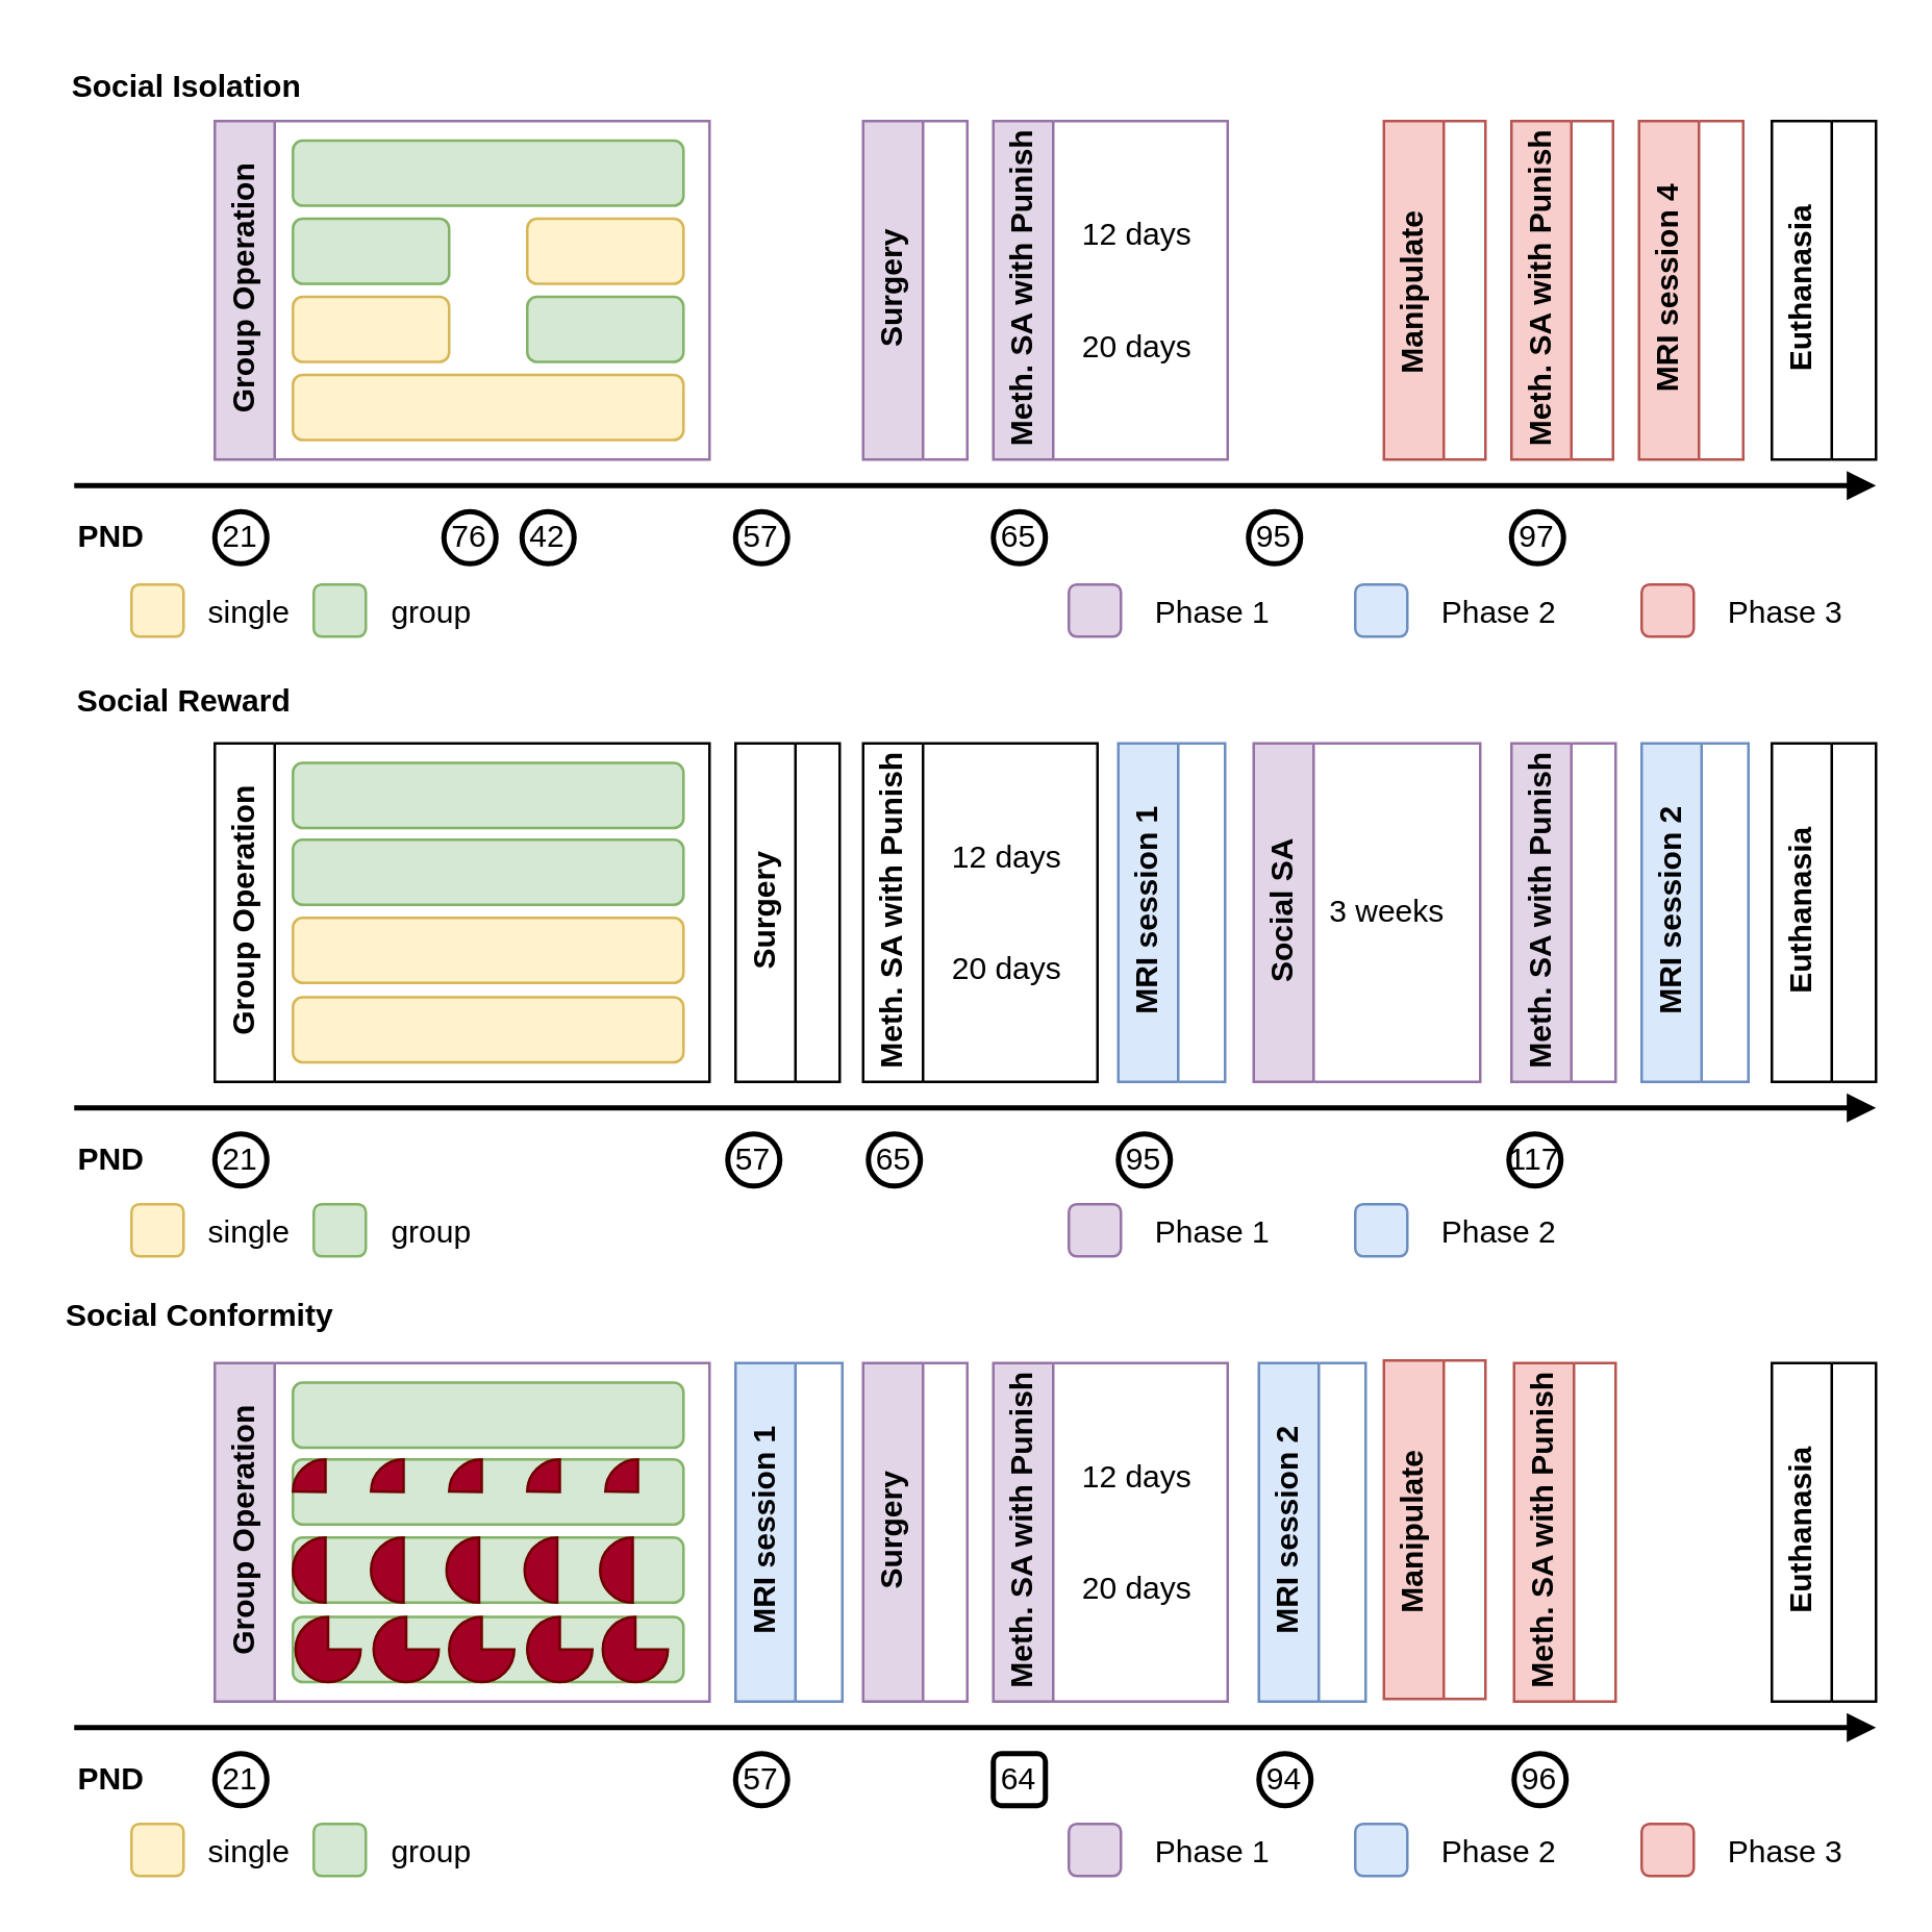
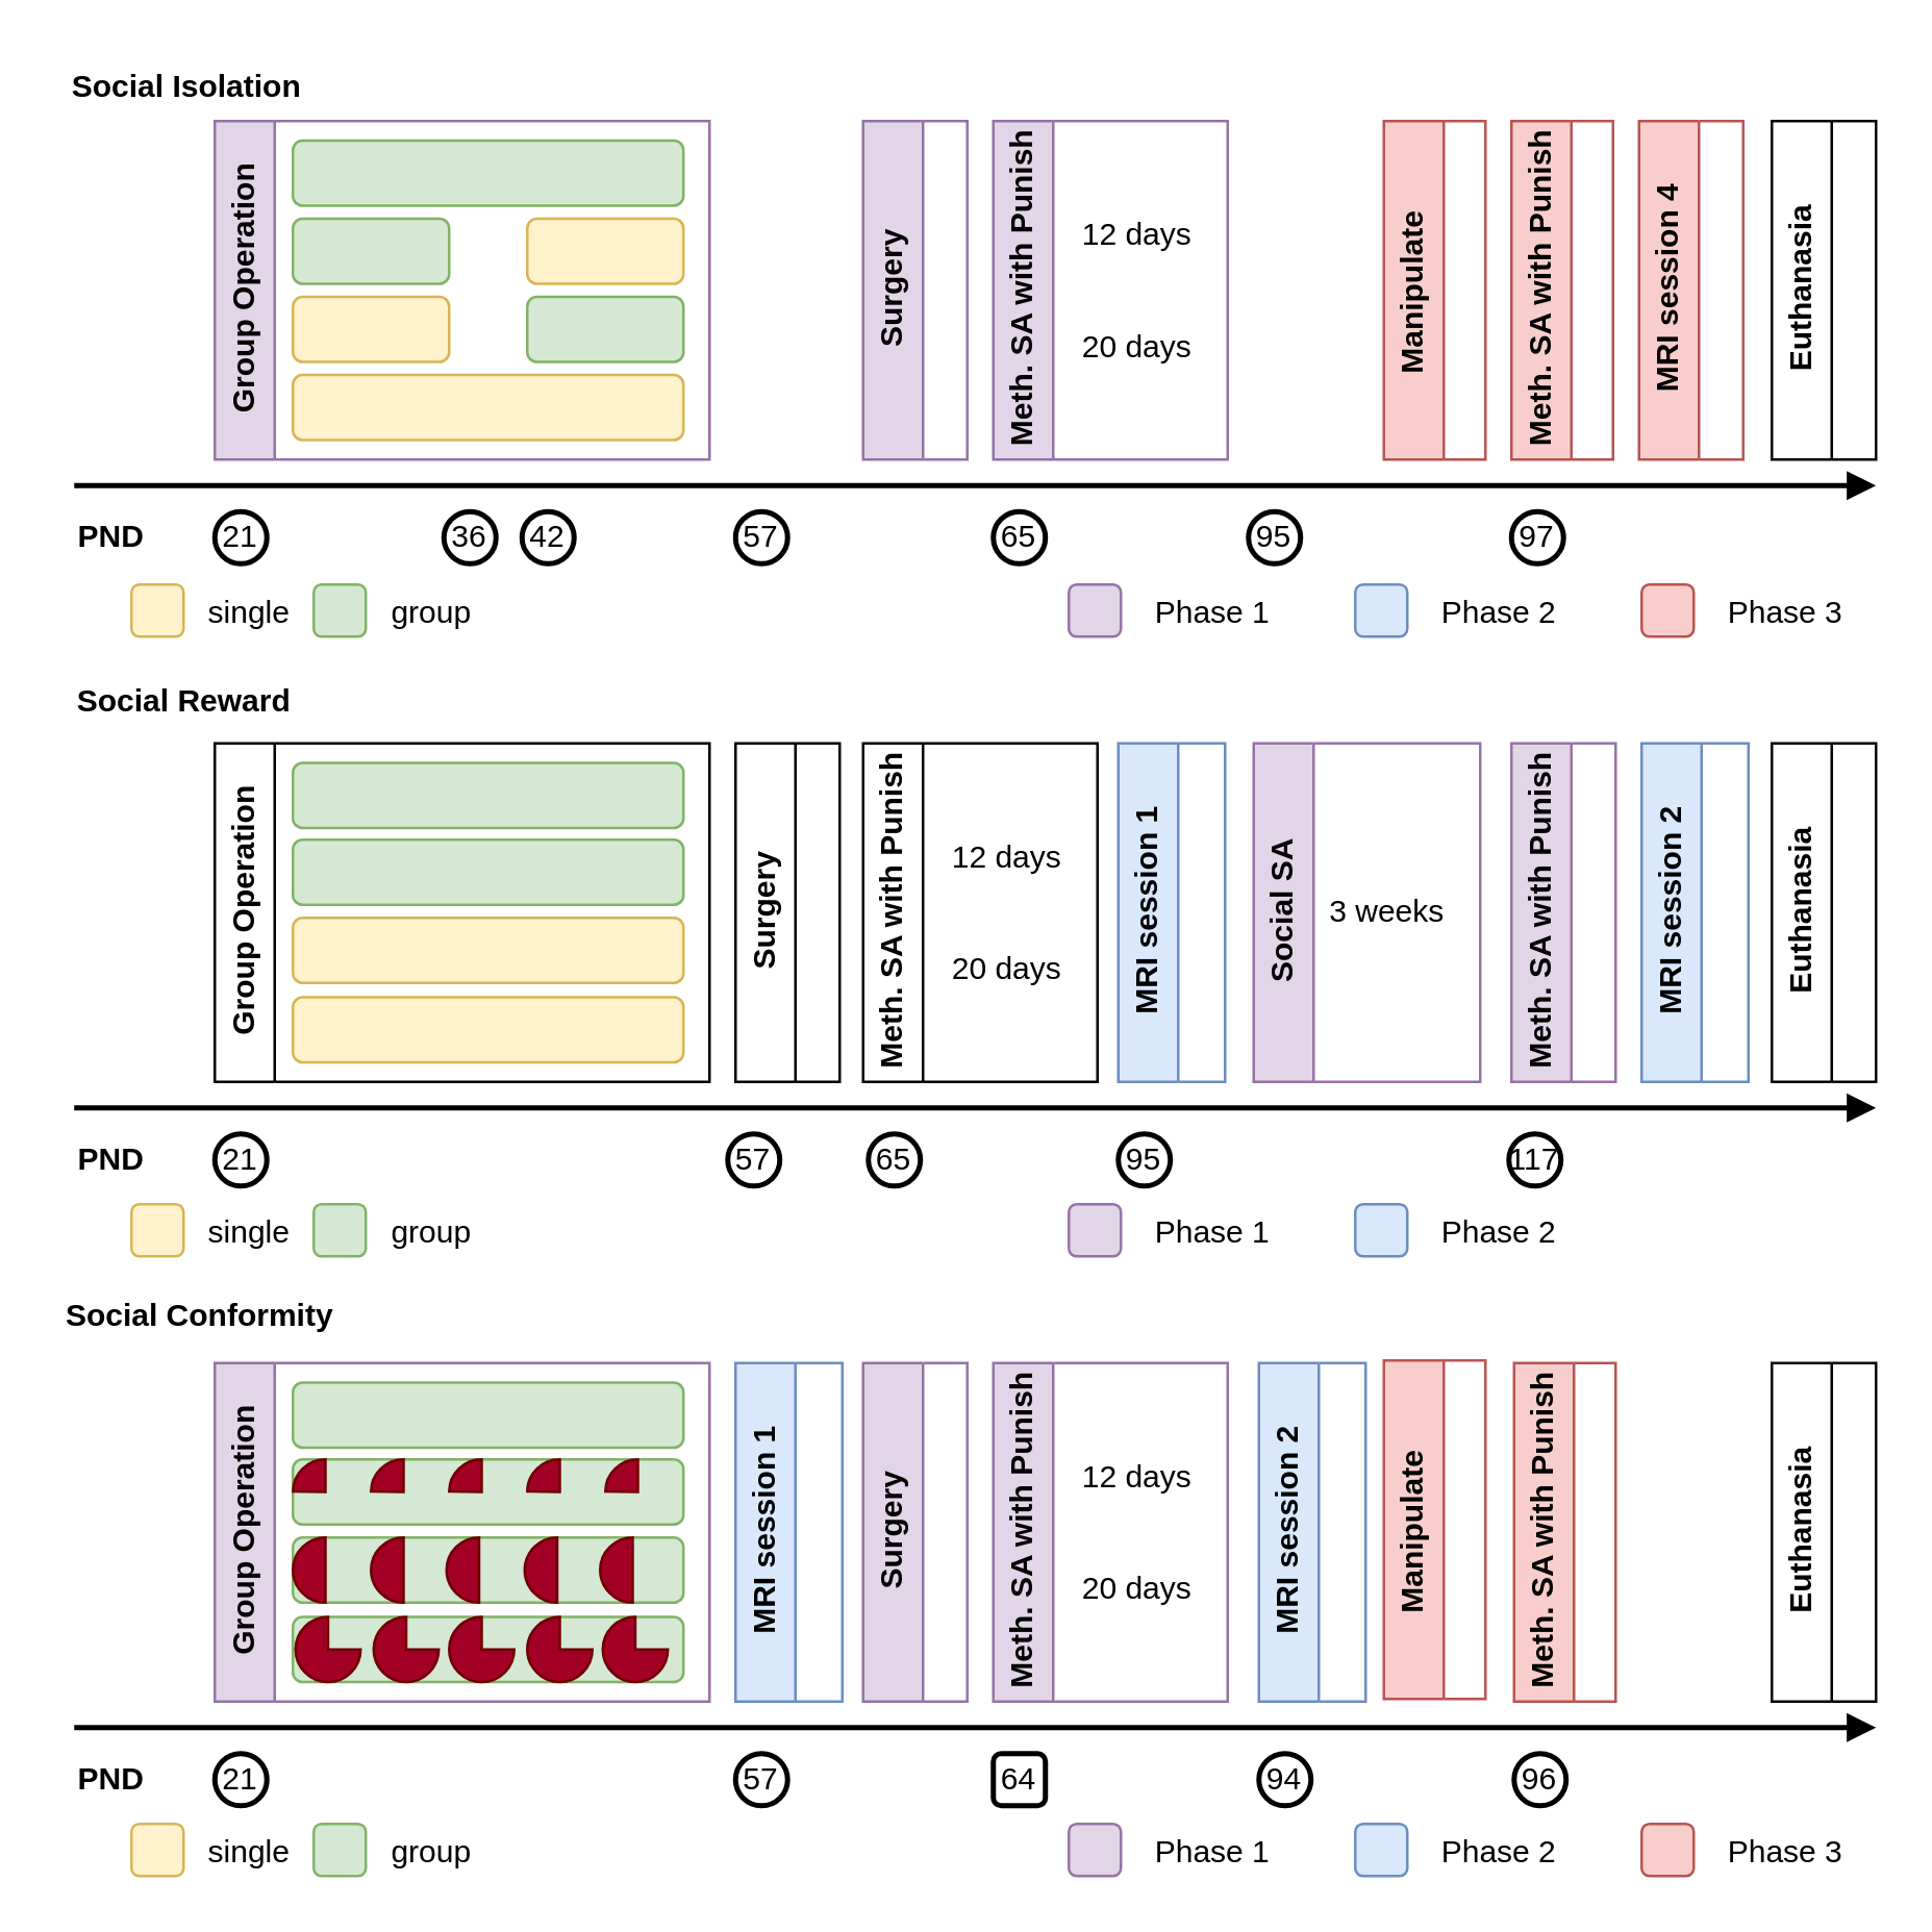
- <mxCell id="54" value="76" style="ellipse;whiteSpace=wrap;html=1;aspect=fixed;strokeWidth=2;" parent="1" vertex="1"><mxGeometry x="170" y="196" width="20" height="20" as="geometry" /></mxCell>
+ <mxCell id="54" value="36" style="ellipse;whiteSpace=wrap;html=1;aspect=fixed;strokeWidth=2;" parent="1" vertex="1"><mxGeometry x="170" y="196" width="20" height="20" as="geometry" /></mxCell>
